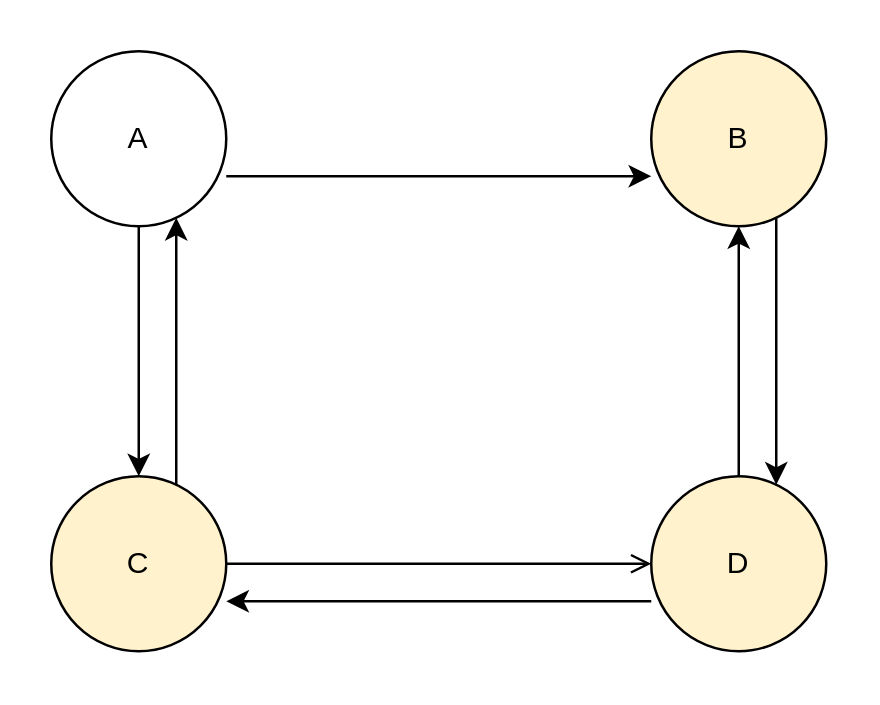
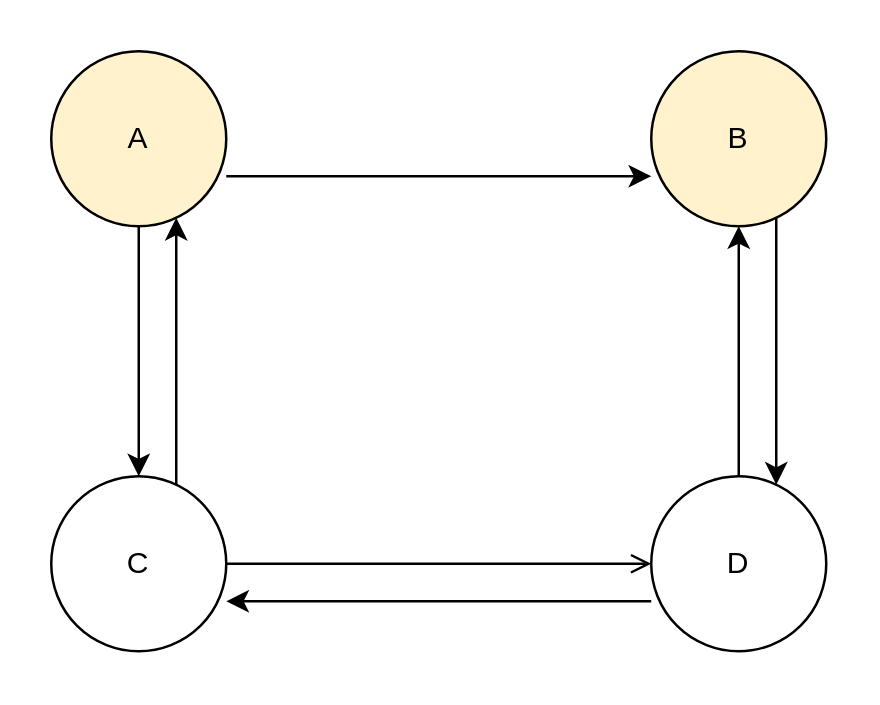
- <mxCell id="4" value="A" style="ellipse;whiteSpace=wrap;html=1;aspect=fixed;" vertex="1" parent="1"><mxGeometry x="20" y="20" width="70" height="70" as="geometry" /></mxCell>
+ <mxCell id="4" value="A" style="ellipse;whiteSpace=wrap;html=1;aspect=fixed;fillColor=#fff2cc;" vertex="1" parent="1"><mxGeometry x="20" y="20" width="70" height="70" as="geometry" /></mxCell>
- <mxCell id="12" value="C" style="ellipse;whiteSpace=wrap;html=1;aspect=fixed;fillColor=#fff2cc;" vertex="1" parent="1"><mxGeometry x="20" y="190" width="70" height="70" as="geometry" /></mxCell>
+ <mxCell id="12" value="C" style="ellipse;whiteSpace=wrap;html=1;aspect=fixed;" vertex="1" parent="1"><mxGeometry x="20" y="190" width="70" height="70" as="geometry" /></mxCell>
- <mxCell id="9" value="D" style="ellipse;whiteSpace=wrap;html=1;aspect=fixed;fillColor=#fff2cc;" vertex="1" parent="1"><mxGeometry x="260" y="190" width="70" height="70" as="geometry" /></mxCell>
+ <mxCell id="9" value="D" style="ellipse;whiteSpace=wrap;html=1;aspect=fixed;" vertex="1" parent="1"><mxGeometry x="260" y="190" width="70" height="70" as="geometry" /></mxCell>
